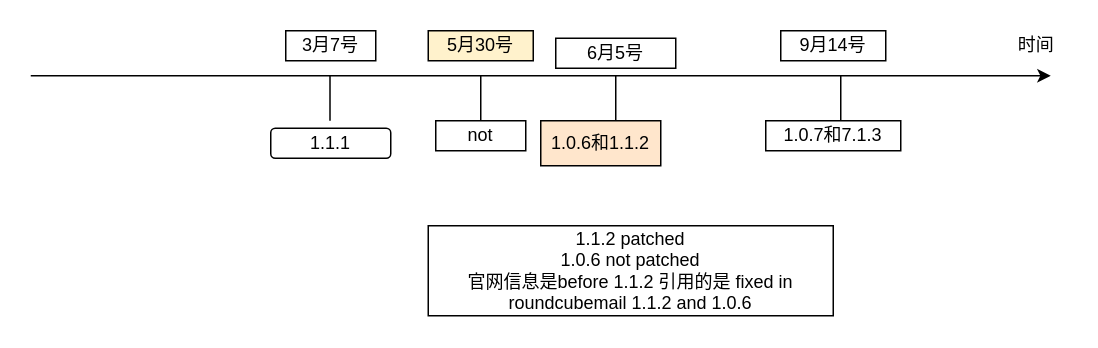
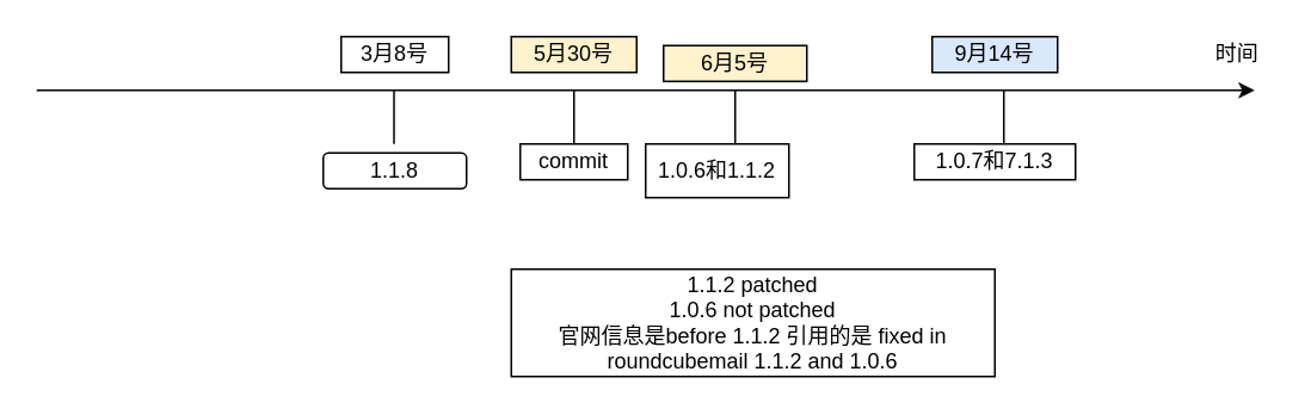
- <mxCell id="8" value="3月7号" style="whiteSpace=wrap;html=1;" vertex="1" parent="1"><mxGeometry x="190" y="20" width="60" height="20" as="geometry" /></mxCell>
+ <mxCell id="8" value="3月8号" style="whiteSpace=wrap;html=1;" vertex="1" parent="1"><mxGeometry x="190" y="20" width="60" height="20" as="geometry" /></mxCell>
- <mxCell id="11" value="9月14号" style="whiteSpace=wrap;html=1;" vertex="1" parent="1"><mxGeometry x="520" y="20" width="70" height="20" as="geometry" /></mxCell>
+ <mxCell id="11" value="9月14号" style="whiteSpace=wrap;html=1;fillColor=#dae8fc;" vertex="1" parent="1"><mxGeometry x="520" y="20" width="70" height="20" as="geometry" /></mxCell>
- <mxCell id="5" value="6月5号" style="whiteSpace=wrap;html=1;" vertex="1" parent="1"><mxGeometry x="370" y="25" width="80" height="20" as="geometry" /></mxCell>
+ <mxCell id="5" value="6月5号" style="whiteSpace=wrap;html=1;fillColor=#fff2cc;" vertex="1" parent="1"><mxGeometry x="370" y="25" width="80" height="20" as="geometry" /></mxCell>
- <mxCell id="13" value="not" style="whiteSpace=wrap;html=1;" vertex="1" parent="1"><mxGeometry x="290" y="80" width="60" height="20" as="geometry" /></mxCell>
+ <mxCell id="13" value="commit" style="whiteSpace=wrap;html=1;" vertex="1" parent="1"><mxGeometry x="290" y="80" width="60" height="20" as="geometry" /></mxCell>
- <mxCell id="7" value="1.1.1" style="rounded=1;whiteSpace=wrap;html=1;" vertex="1" parent="1"><mxGeometry x="180" y="85" width="80" height="20" as="geometry" /></mxCell>
+ <mxCell id="7" value="1.1.8" style="rounded=1;whiteSpace=wrap;html=1;" vertex="1" parent="1"><mxGeometry x="180" y="85" width="80" height="20" as="geometry" /></mxCell>
- <mxCell id="4" value="1.0.6和1.1.2" style="whiteSpace=wrap;html=1;fillColor=#ffe6cc;" vertex="1" parent="1"><mxGeometry x="360" y="80" width="80" height="30" as="geometry" /></mxCell>
+ <mxCell id="4" value="1.0.6和1.1.2" style="whiteSpace=wrap;html=1;" vertex="1" parent="1"><mxGeometry x="360" y="80" width="80" height="30" as="geometry" /></mxCell>
